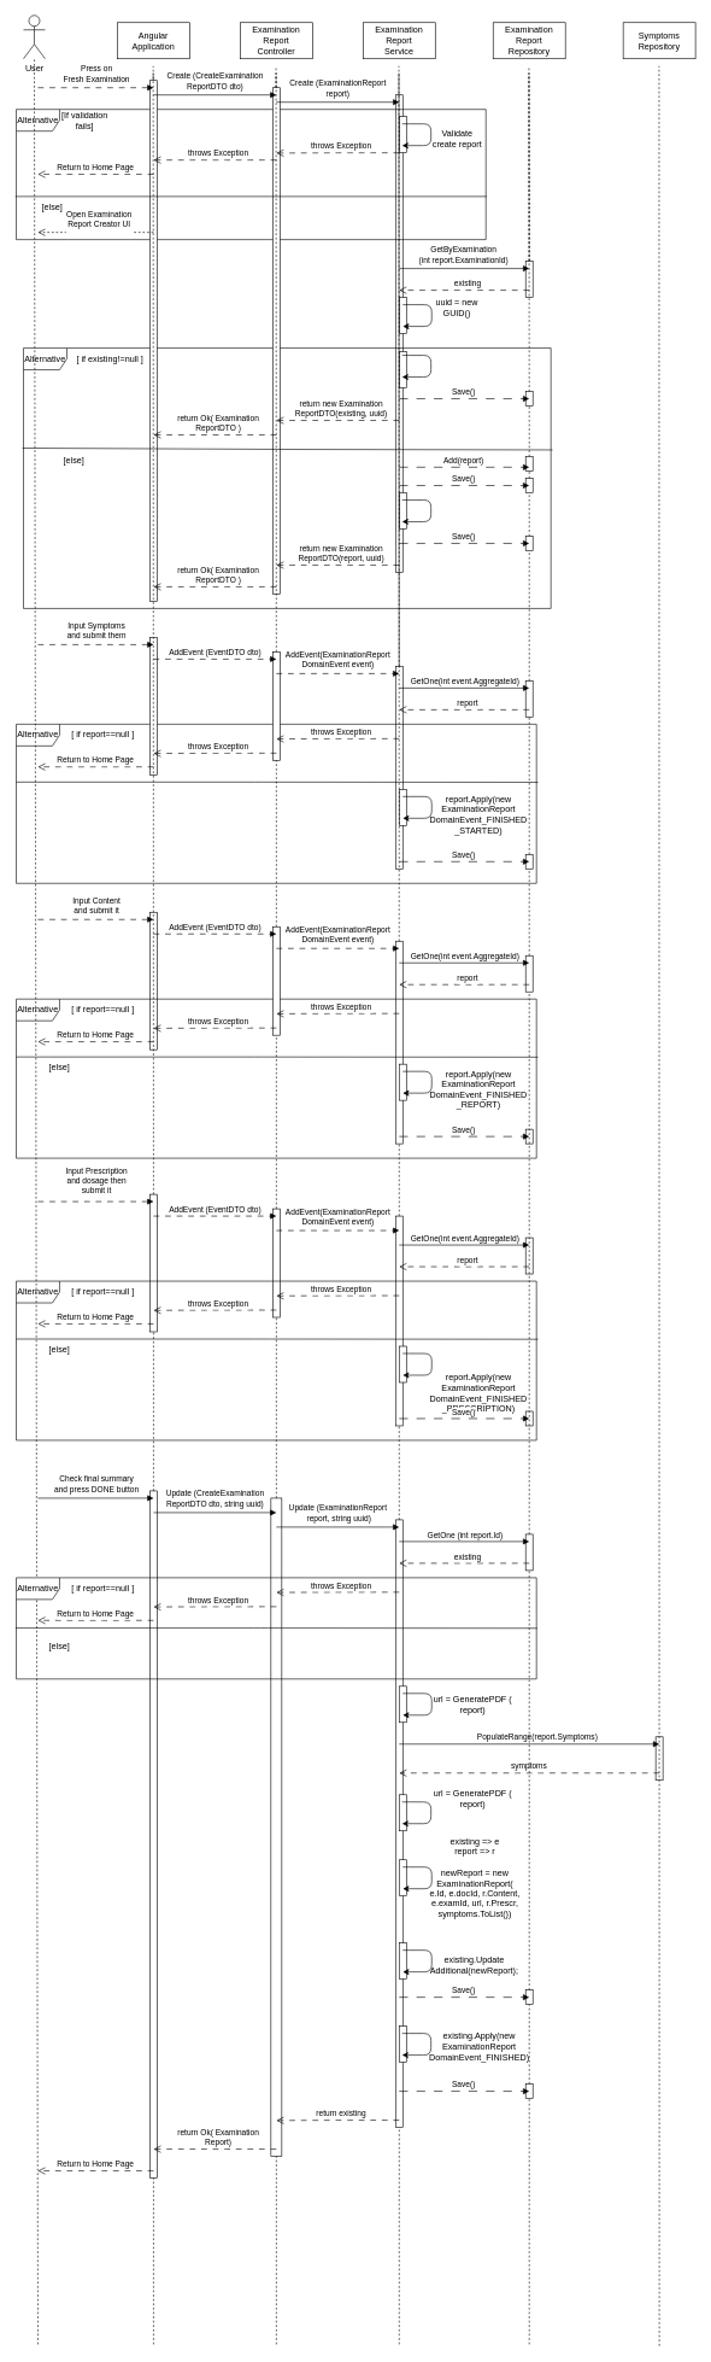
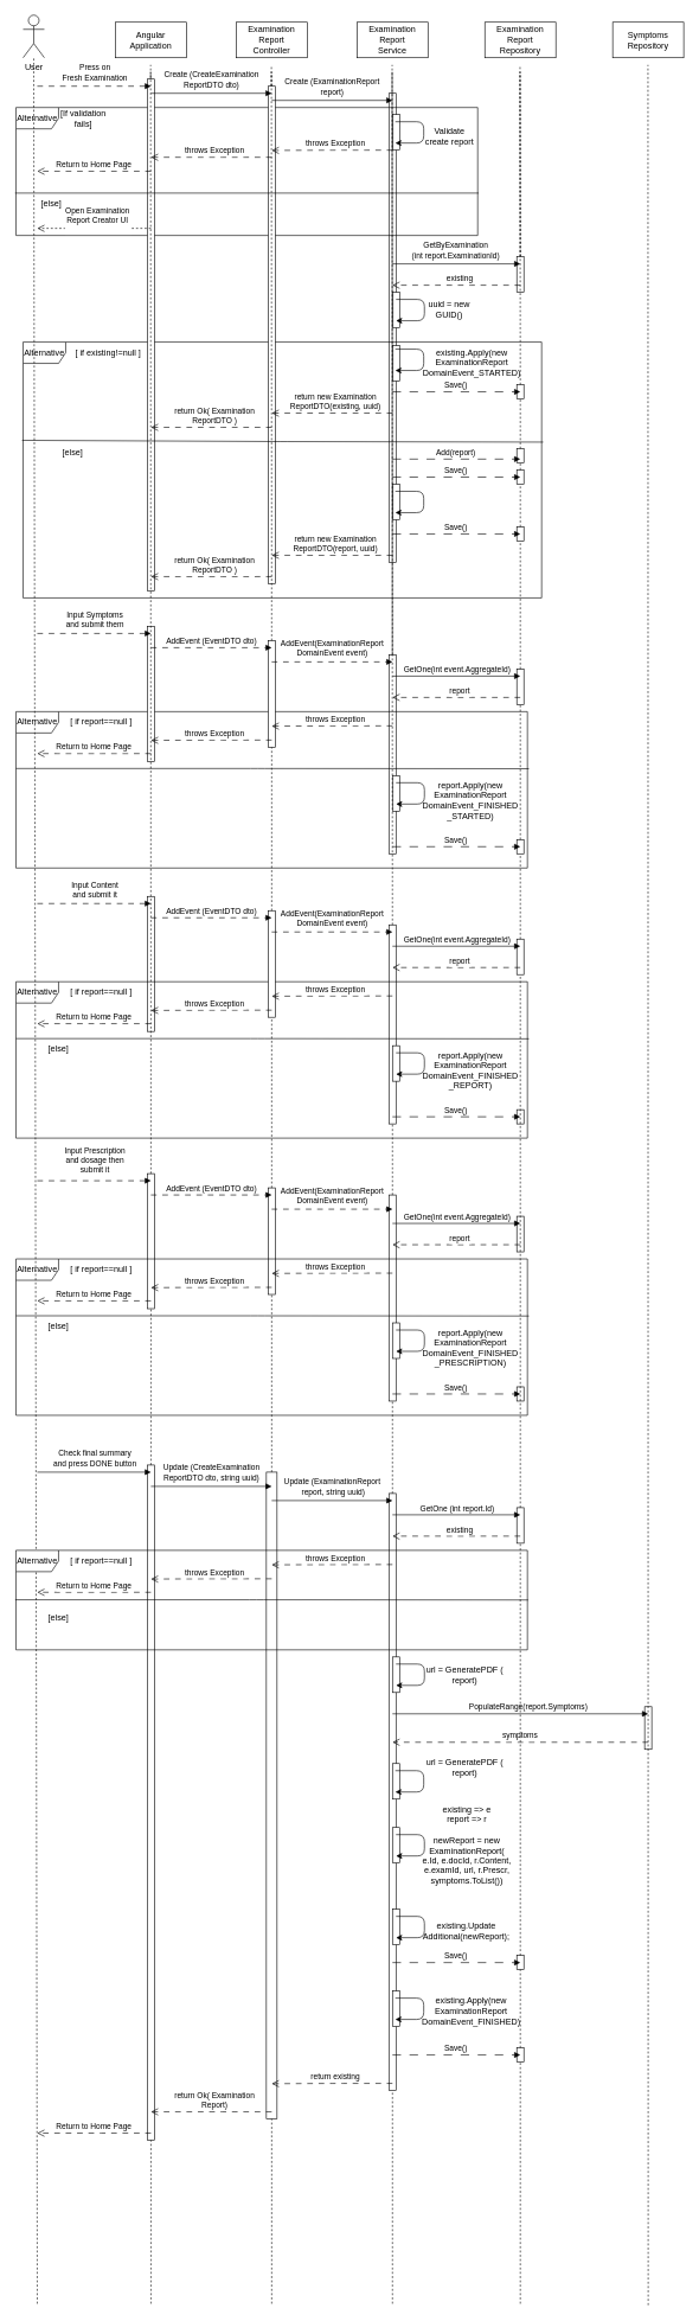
- <mxCell id="80" value="uuid = new GUID()" style="text;html=1;strokeColor=none;fillColor=none;align=center;verticalAlign=middle;whiteSpace=wrap;rounded=0;" vertex="1" parent="1"><mxGeometry x="592" y="410" width="80" height="30" as="geometry" /></mxCell>
+ <mxCell id="80" value="uuid = new GUID()" style="text;html=1;strokeColor=none;fillColor=none;align=center;verticalAlign=middle;whiteSpace=wrap;rounded=0;" vertex="1" parent="1"><mxGeometry x="592" y="420" width="80" height="30" as="geometry" /></mxCell>
+ <mxCell id="81" value="&lt;div&gt;existing.Apply(new &lt;br&gt;&lt;/div&gt;&lt;div&gt;ExaminationReport&lt;/div&gt;&lt;div&gt;DomainEvent_STARTED)&lt;br&gt;&lt;/div&gt;" style="text;html=1;strokeColor=none;fillColor=none;align=center;verticalAlign=middle;whiteSpace=wrap;rounded=0;" vertex="1" parent="1"><mxGeometry x="594" y="494" width="140" height="30" as="geometry" /></mxCell>
- <mxCell id="141" value="&lt;div&gt;report.Apply(new &lt;br&gt;&lt;/div&gt;&lt;div&gt;ExaminationReport&lt;/div&gt;&lt;div&gt;DomainEvent_FINISHED&lt;/div&gt;&lt;div&gt;_PRESCRIPTION)&lt;br&gt;&lt;/div&gt;" style="text;html=1;strokeColor=none;fillColor=none;align=center;verticalAlign=middle;whiteSpace=wrap;rounded=0;" vertex="1" parent="1"><mxGeometry x="592" y="1910" width="140" height="30" as="geometry" /></mxCell>
+ <mxCell id="141" value="&lt;div&gt;report.Apply(new &lt;br&gt;&lt;/div&gt;&lt;div&gt;ExaminationReport&lt;/div&gt;&lt;div&gt;DomainEvent_FINISHED&lt;/div&gt;&lt;div&gt;_PRESCRIPTION)&lt;br&gt;&lt;/div&gt;" style="text;html=1;strokeColor=none;fillColor=none;align=center;verticalAlign=middle;whiteSpace=wrap;rounded=0;" vertex="1" parent="1"><mxGeometry x="592" y="1880" width="140" height="30" as="geometry" /></mxCell>
